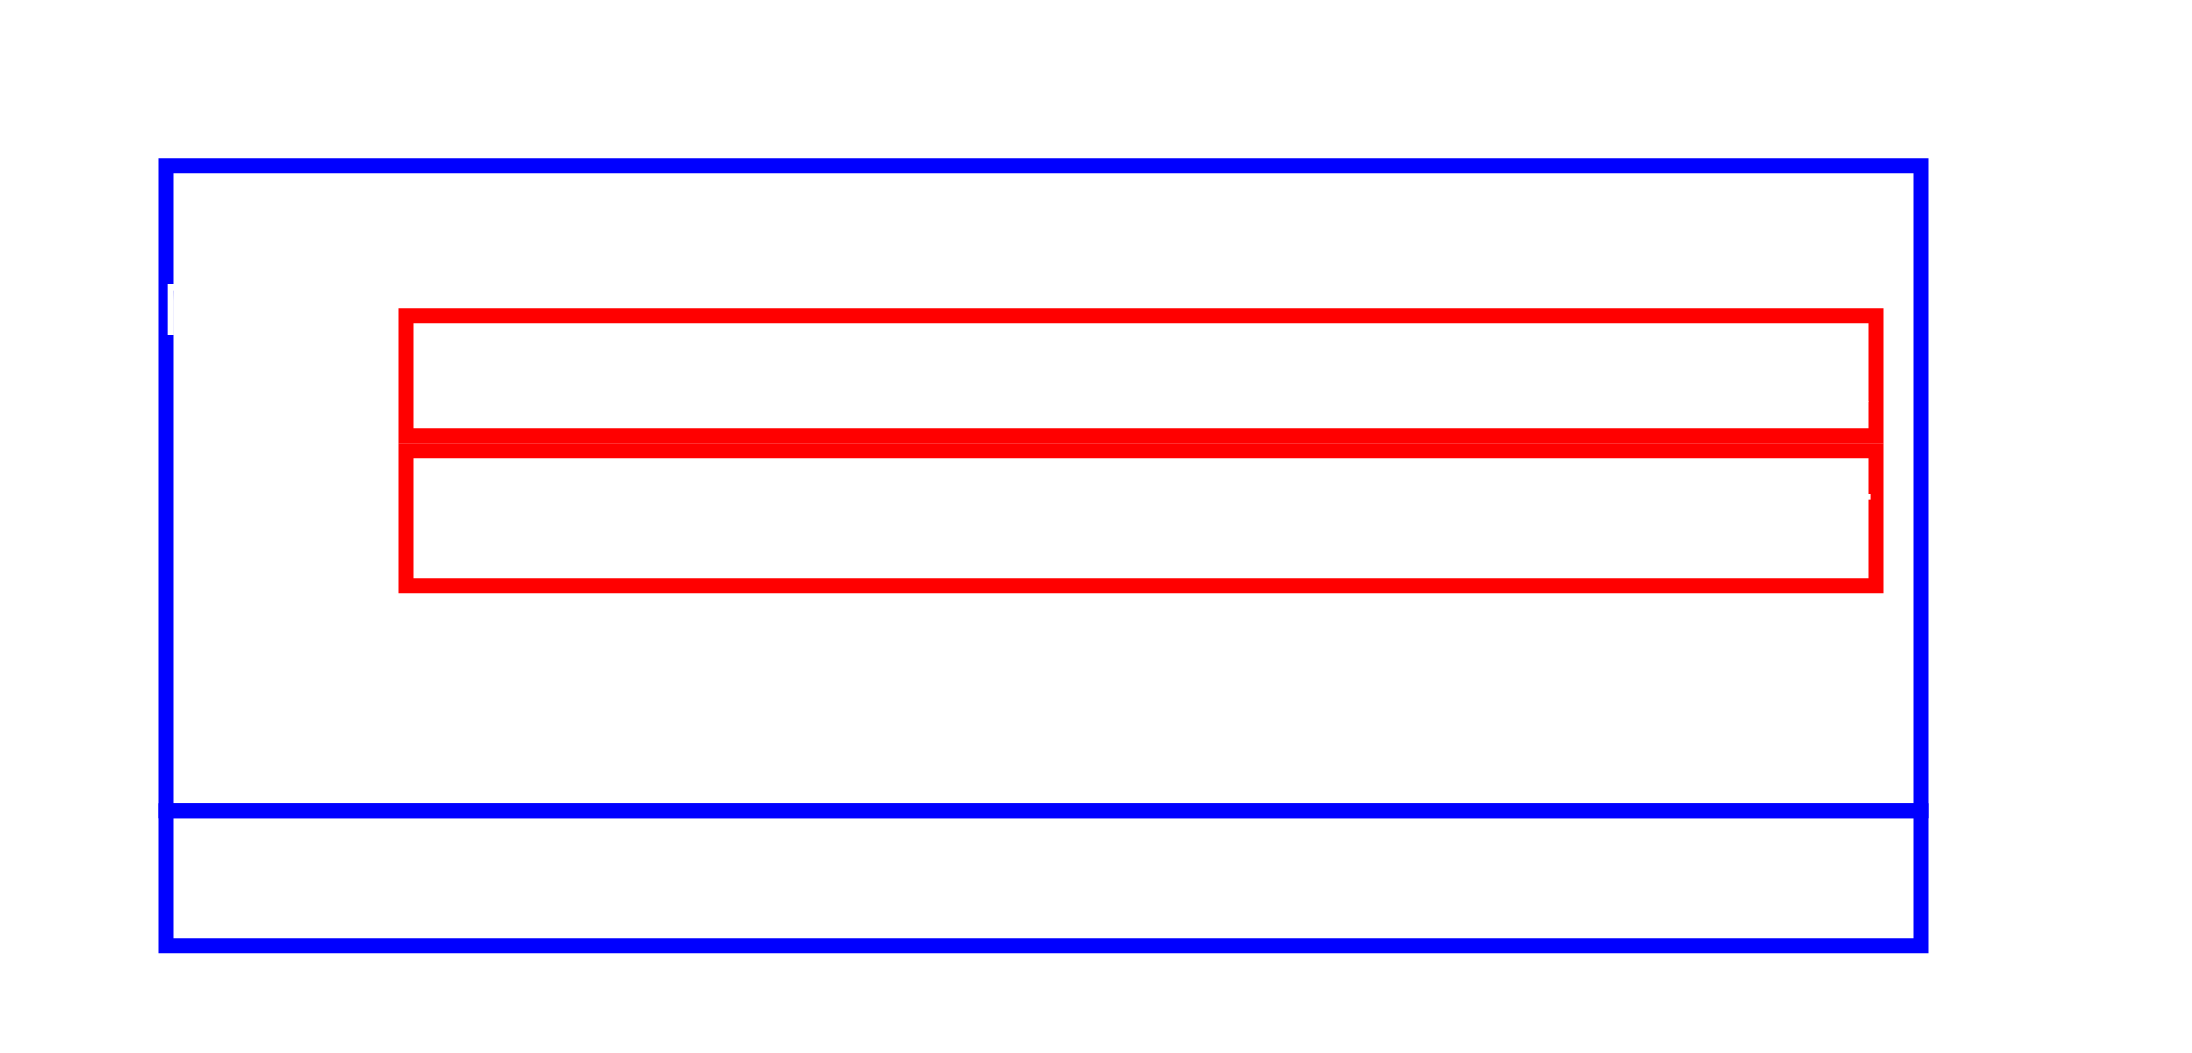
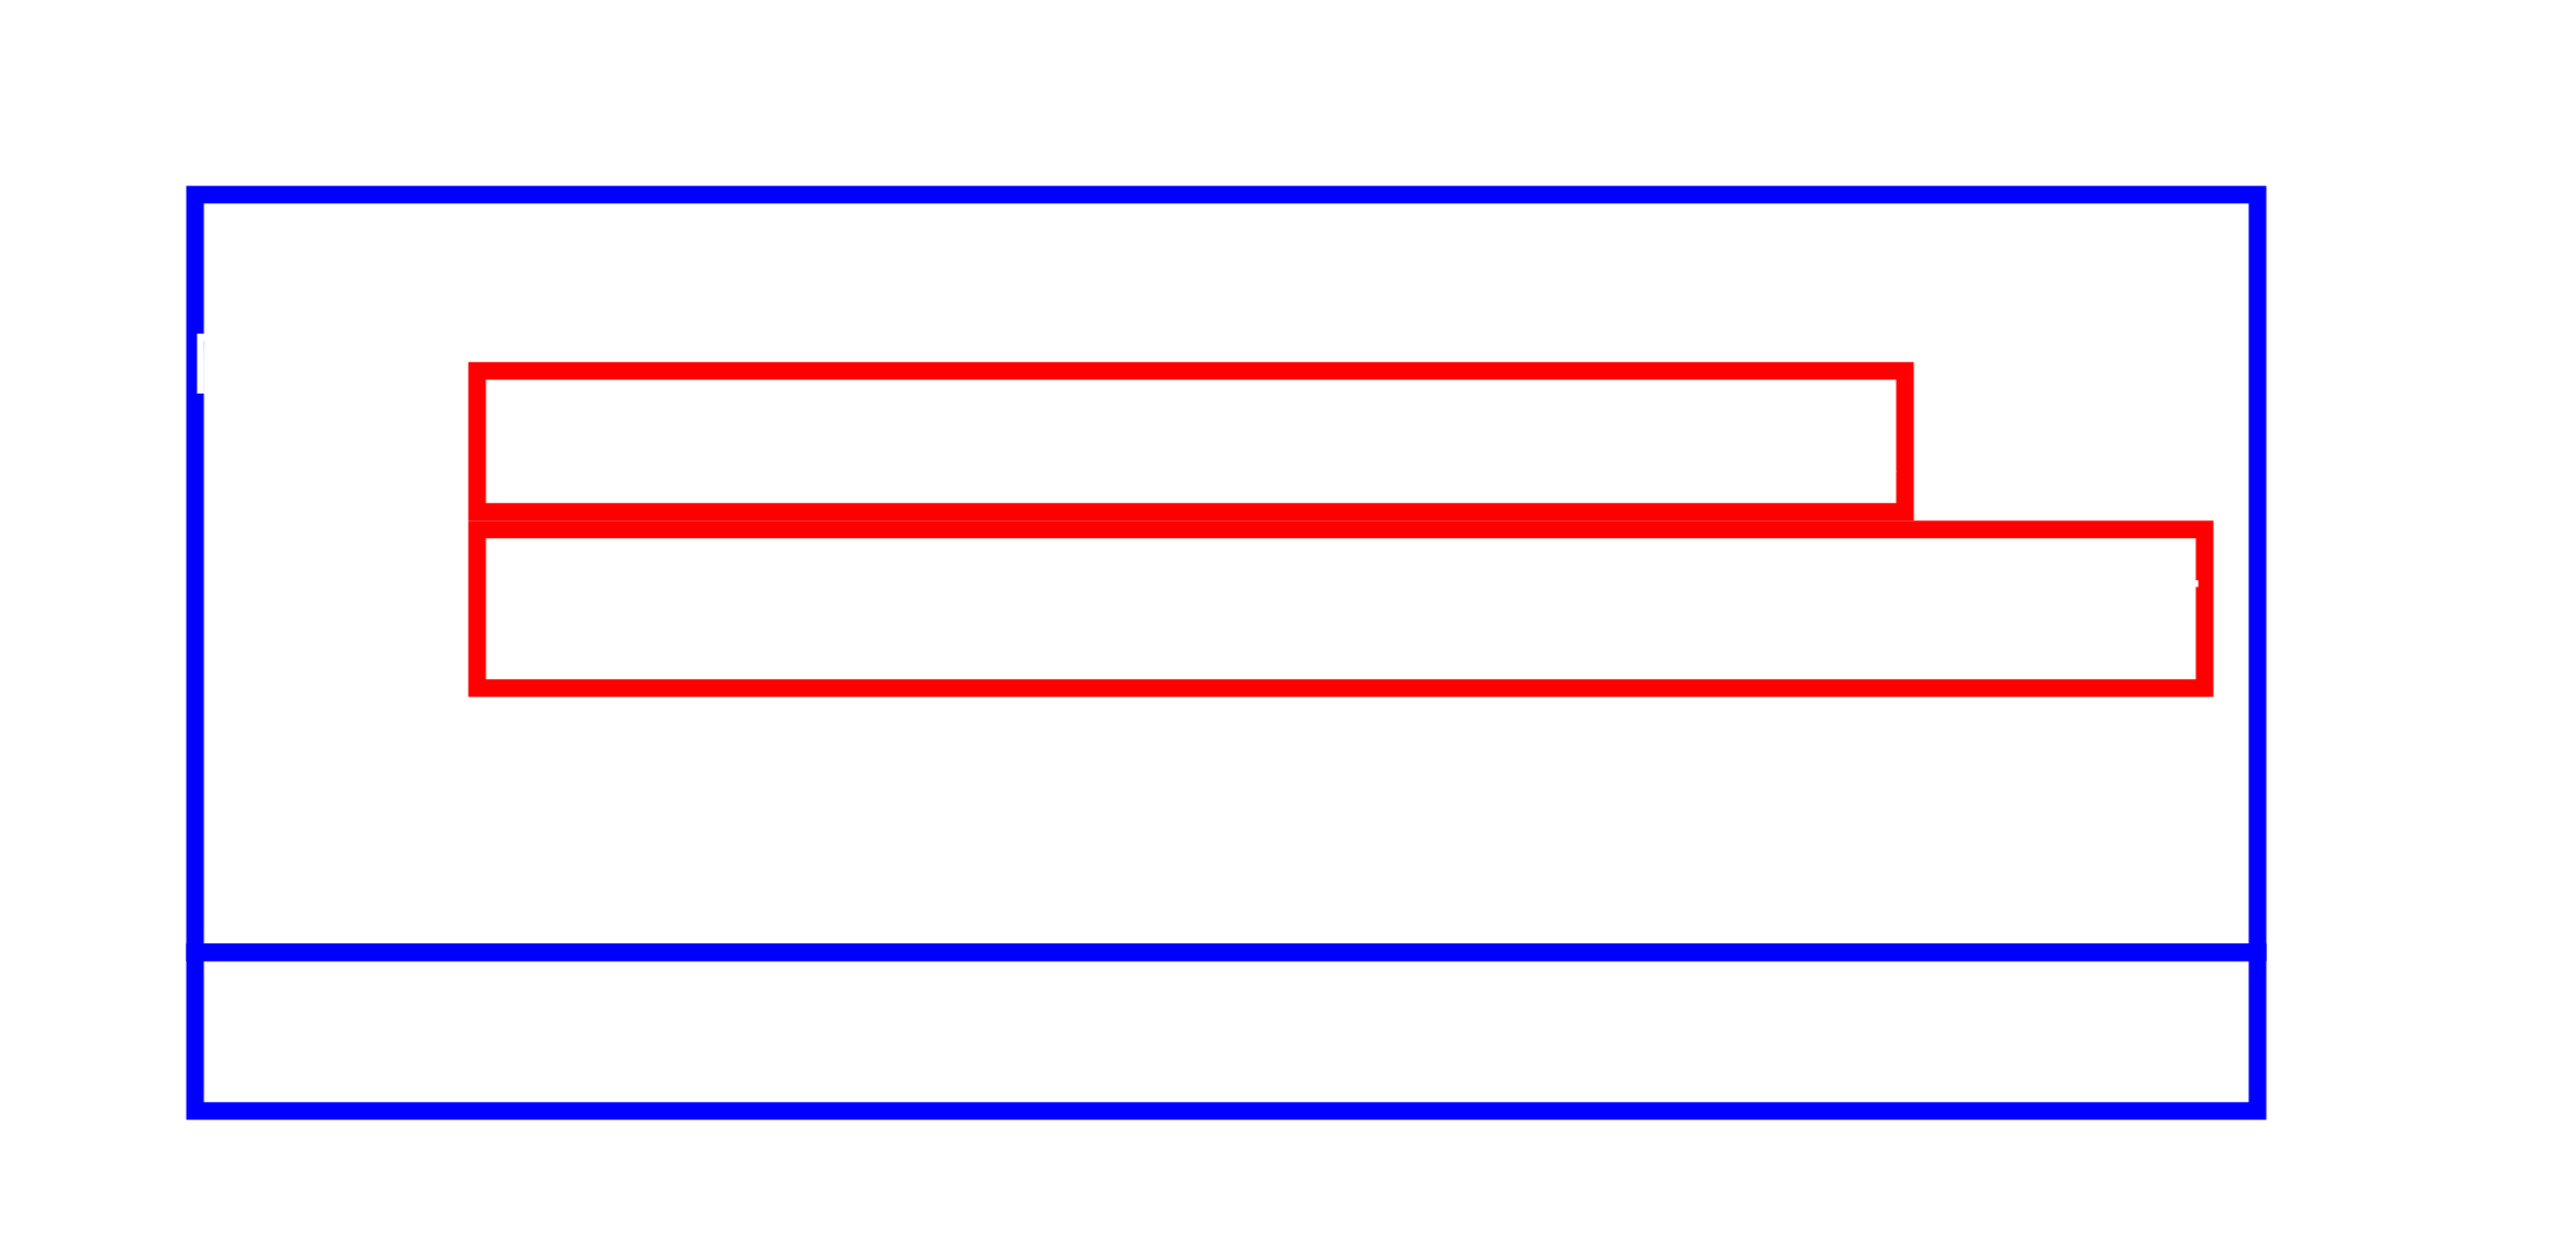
- <mxCell id="4" value="HEADER" style="rounded=0;whiteSpace=wrap;html=1;fillColor=none;strokeWidth=10;strokeColor=#FF0000;fontColor=#FFFFFF;fontSize=50;align=right;" vertex="1" parent="1"><mxGeometry x="270" y="210" width="980" height="80" as="geometry" /></mxCell>
+ <mxCell id="4" value="HEADER" style="rounded=0;whiteSpace=wrap;html=1;fillColor=none;strokeWidth=10;strokeColor=#FF0000;fontColor=#FFFFFF;fontSize=50;align=right;" vertex="1" parent="1"><mxGeometry x="270" y="210" width="810" height="80" as="geometry" /></mxCell>
